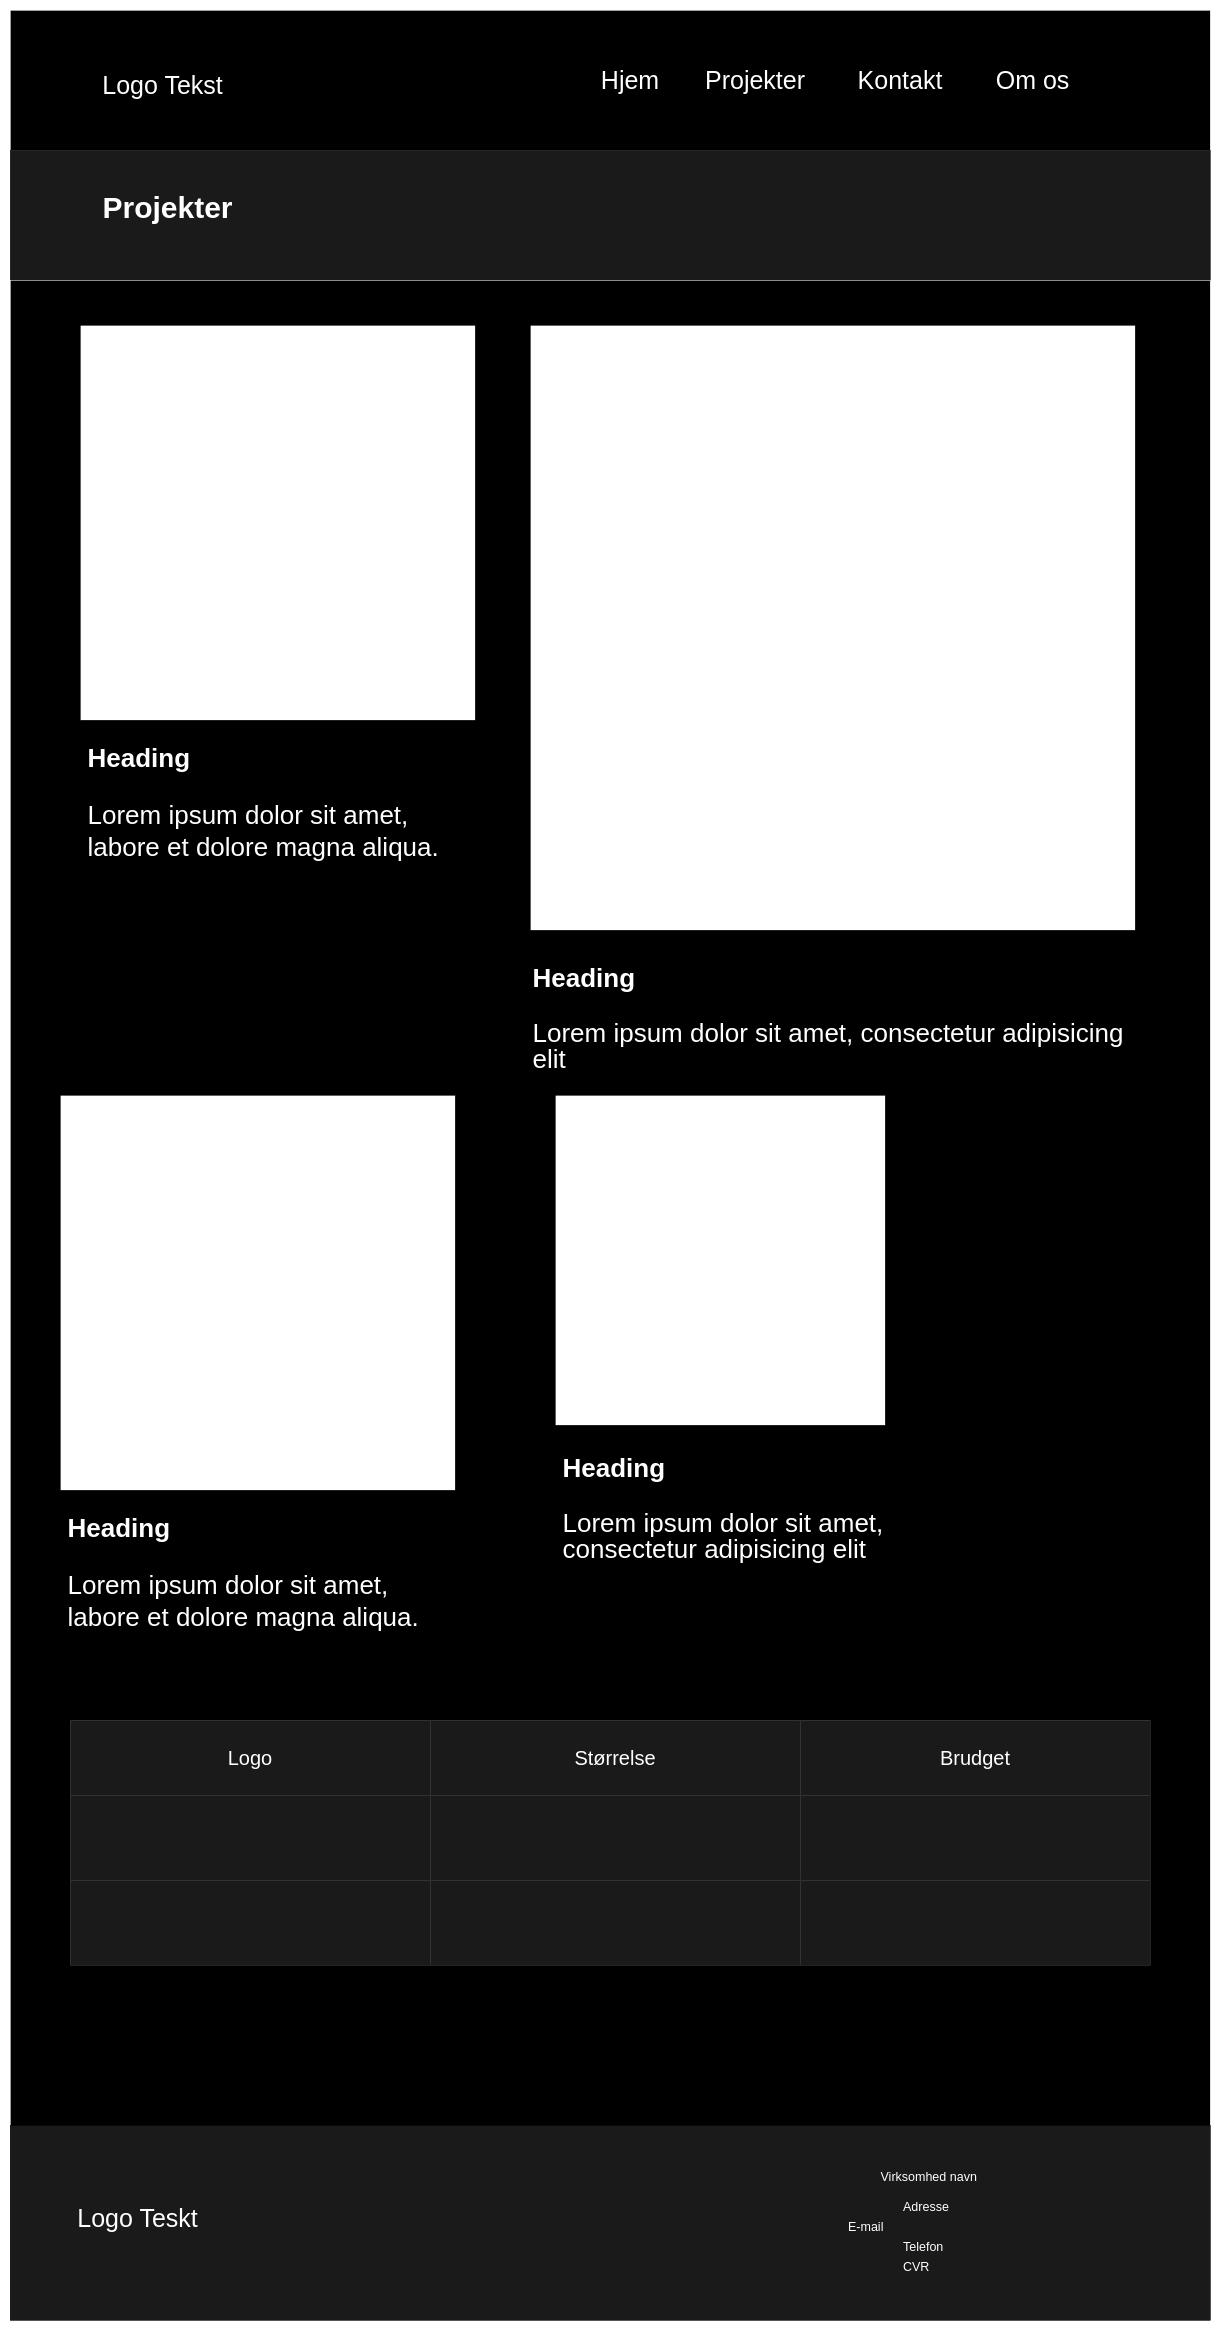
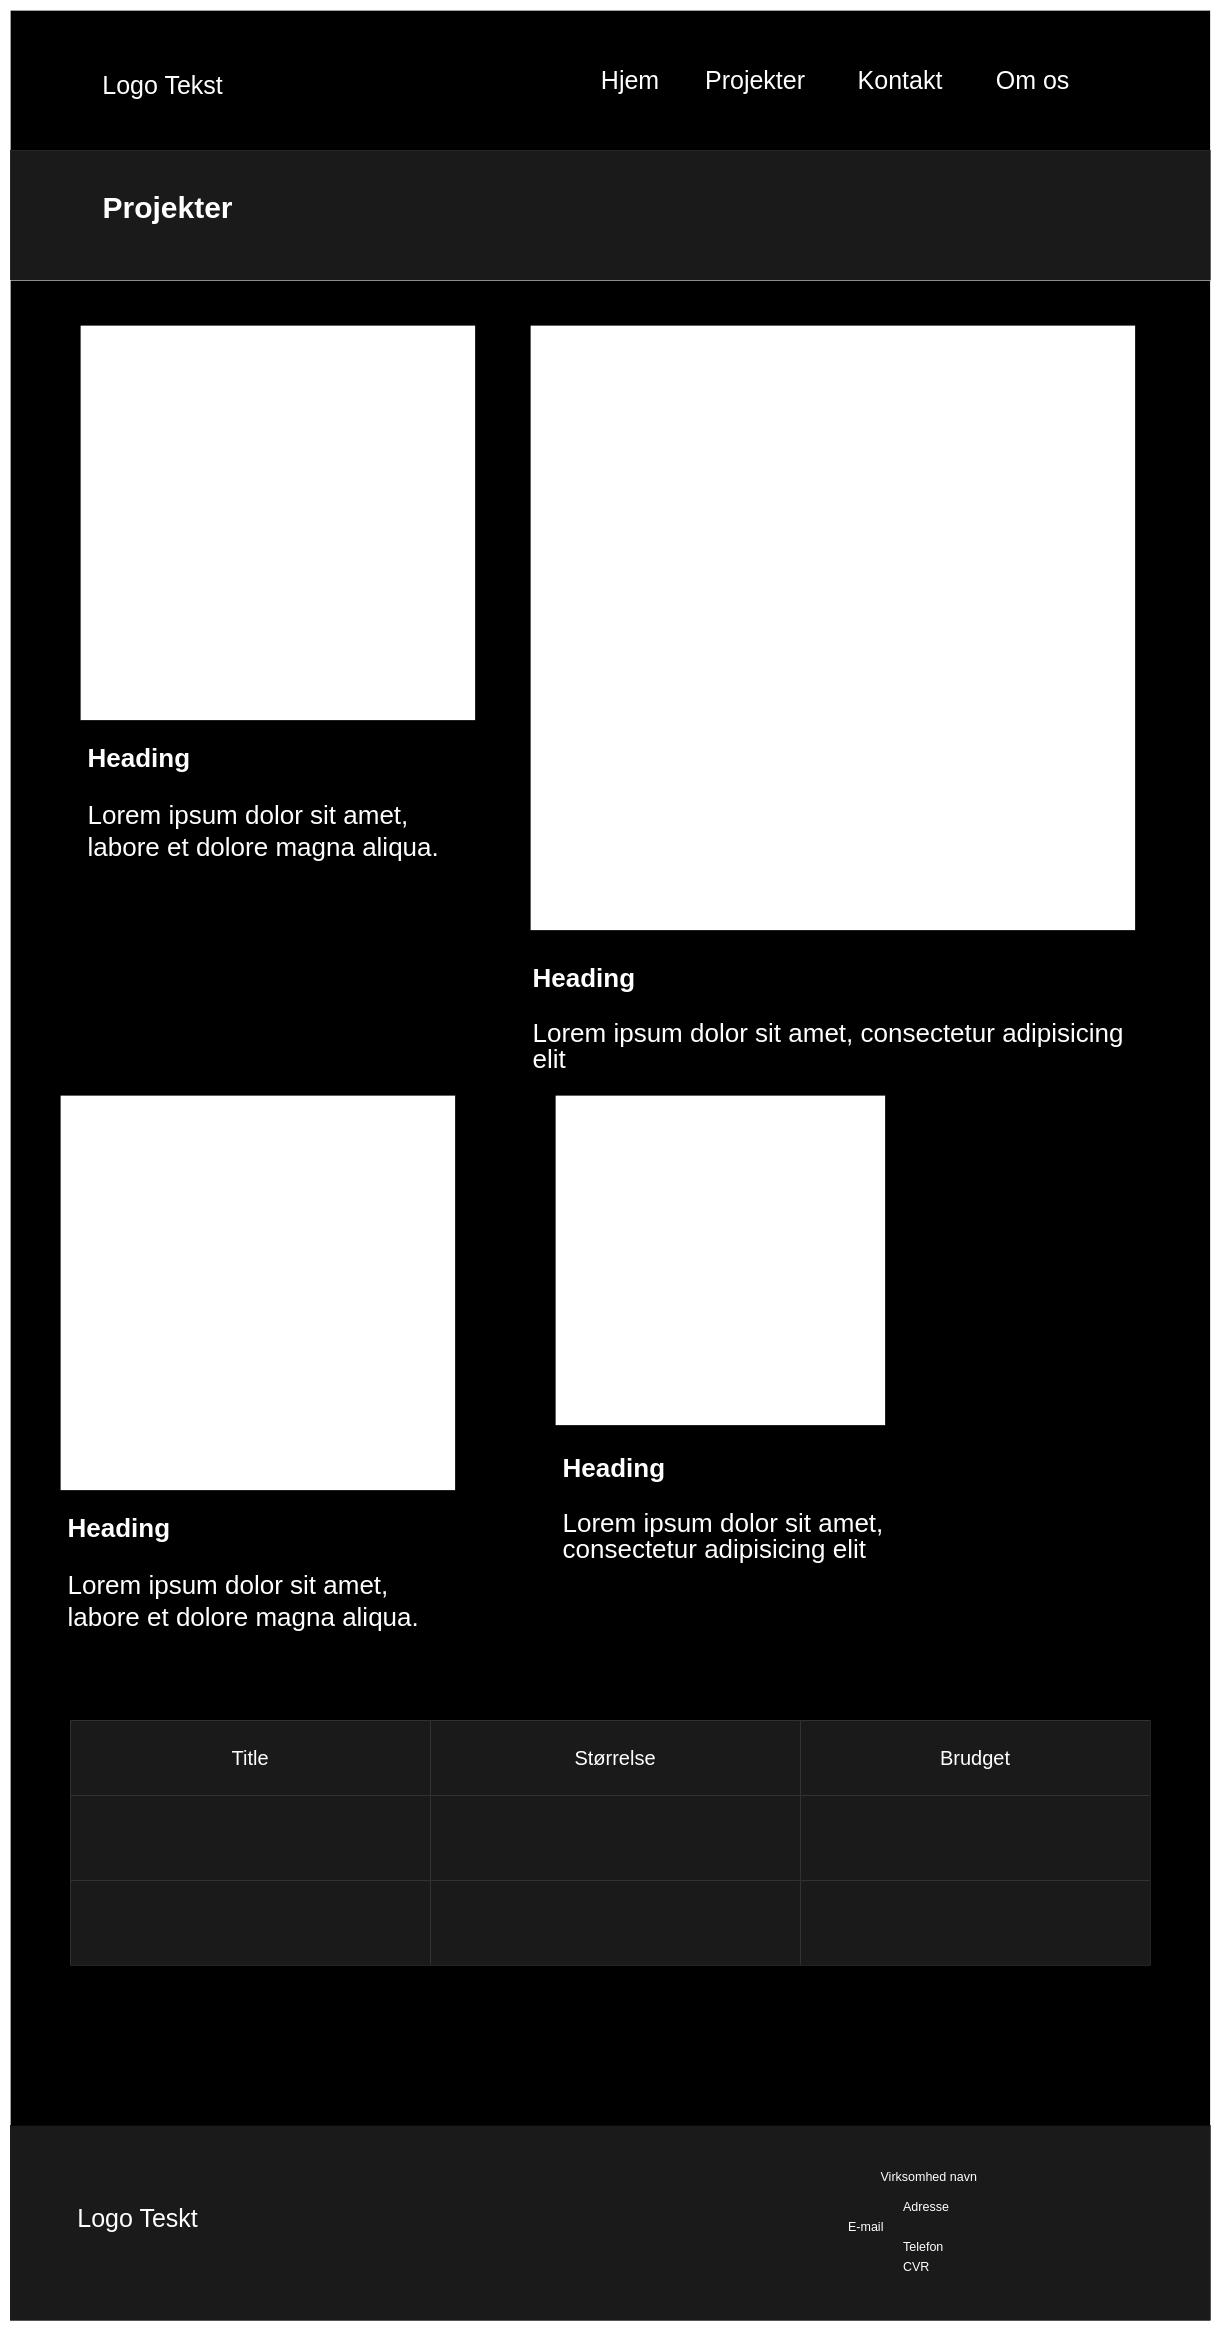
- <mxCell id="29" value="&lt;font style=&quot;font-size: 40px;&quot; color=&quot;#ffffff&quot;&gt;Logo&lt;/font&gt;" style="shape=partialRectangle;html=1;whiteSpace=wrap;connectable=0;overflow=hidden;top=0;left=0;bottom=0;right=0;pointerEvents=1;fontSize=16;fillColor=#1A1A1A;strokeColor=#FFFFFF;strokeWidth=6;" vertex="1" parent="28"><mxGeometry width="720" height="150" as="geometry"><mxRectangle width="720" height="150" as="alternateBounds" /></mxGeometry></mxCell>
+ <mxCell id="29" value="&lt;font style=&quot;font-size: 40px;&quot; color=&quot;#ffffff&quot;&gt;Title&lt;/font&gt;" style="shape=partialRectangle;html=1;whiteSpace=wrap;connectable=0;overflow=hidden;top=0;left=0;bottom=0;right=0;pointerEvents=1;fontSize=16;fillColor=#1A1A1A;strokeColor=#FFFFFF;strokeWidth=6;" vertex="1" parent="28"><mxGeometry width="720" height="150" as="geometry"><mxRectangle width="720" height="150" as="alternateBounds" /></mxGeometry></mxCell>
